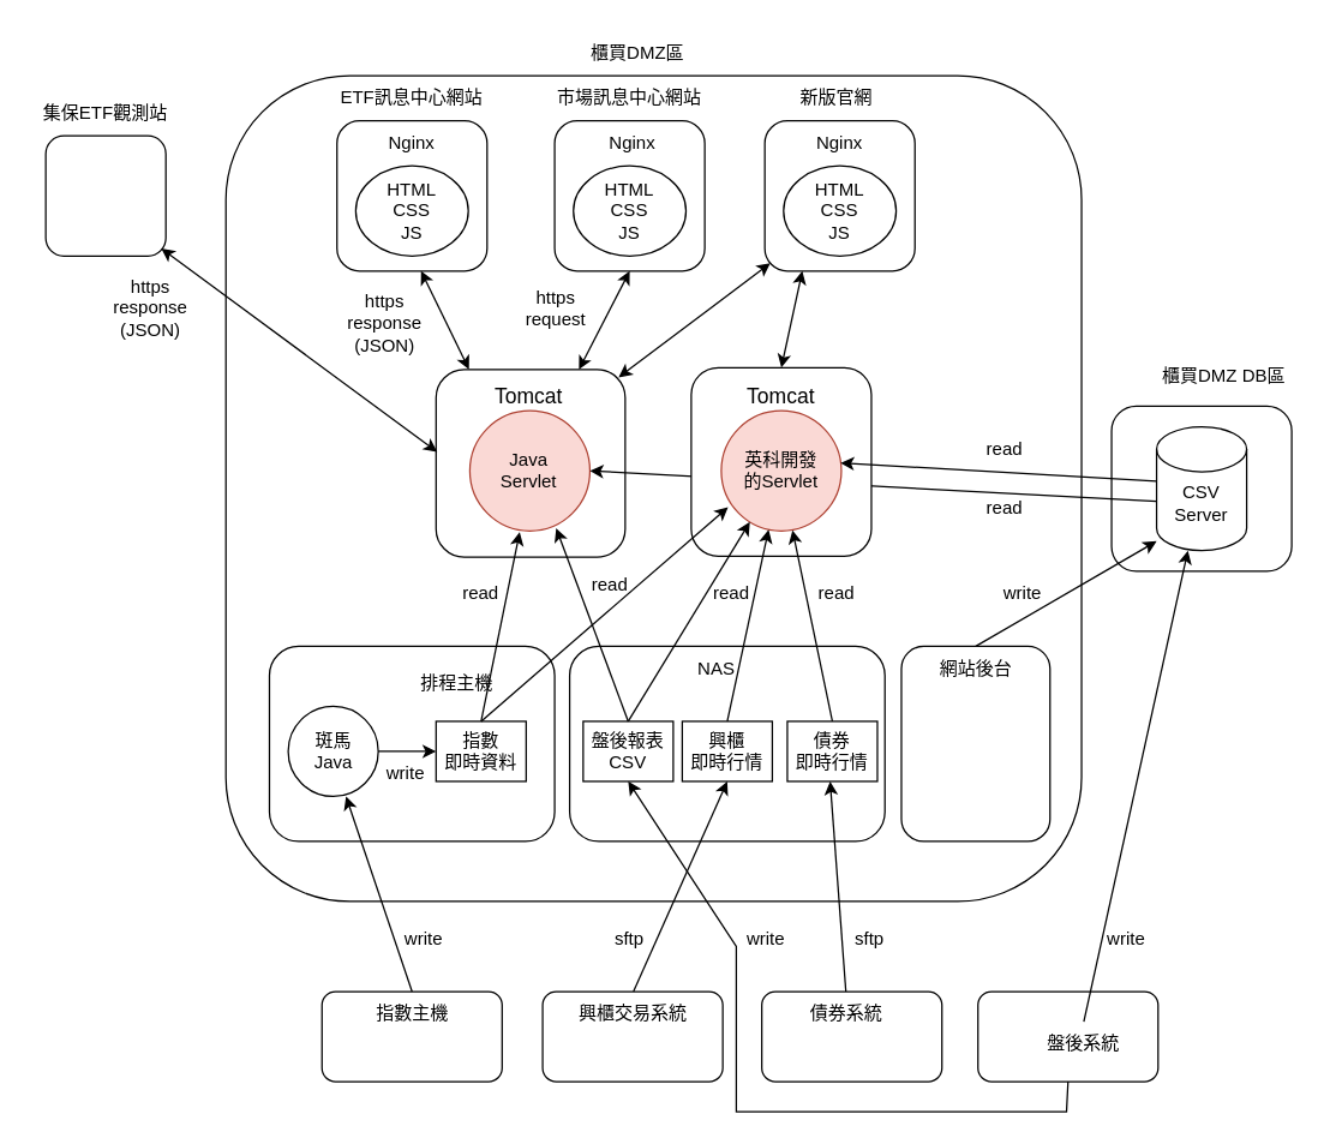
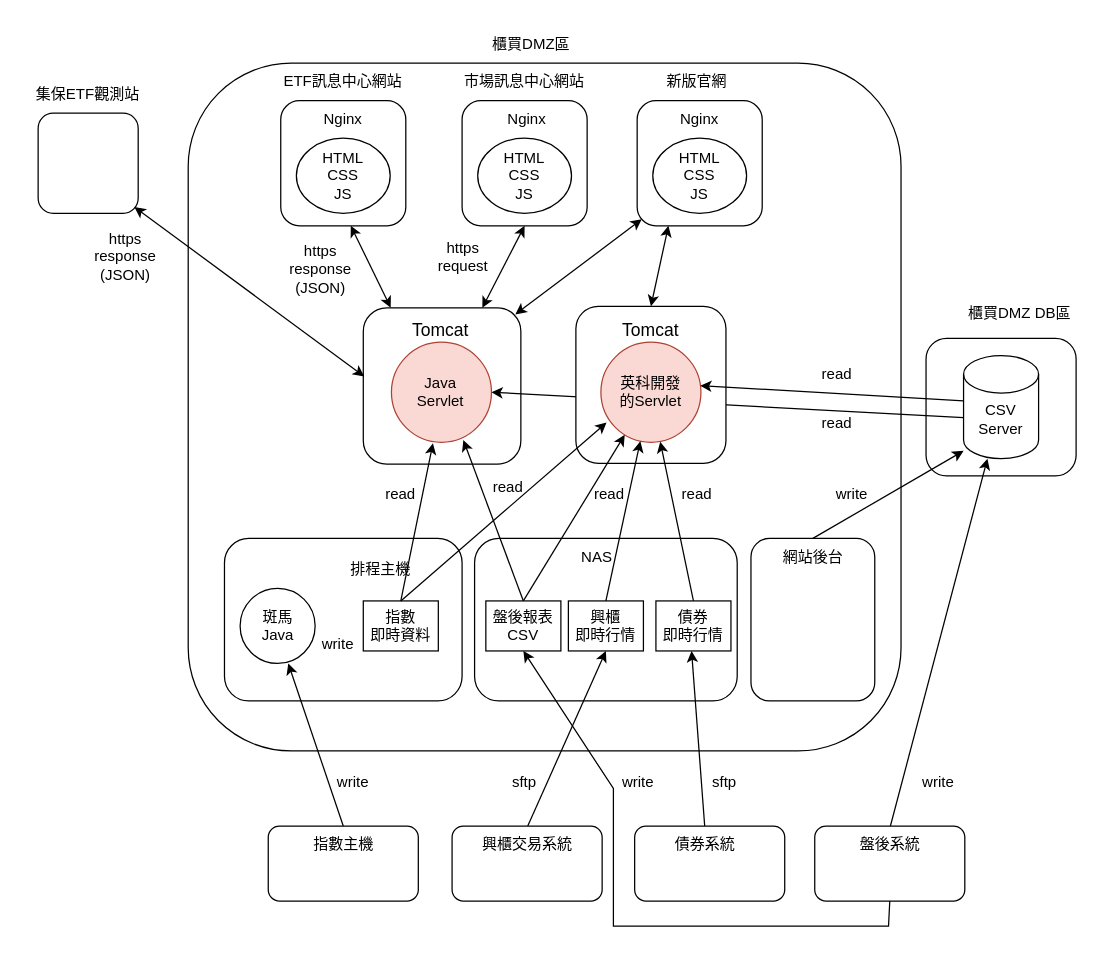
- <mxCell id="61" value="" style="endArrow=classic;html=1;rounded=0;entryX=0;entryY=0.5;entryDx=0;entryDy=0;" parent="1" source="45" target="44" edge="1"><mxGeometry width="50" height="50" relative="1" as="geometry"><mxPoint x="170" y="560" as="sourcePoint" /><mxPoint x="280" y="500" as="targetPoint" /></mxGeometry></mxCell>
- <mxCell id="52" value="盤後系統" style="text;html=1;align=center;verticalAlign=middle;whiteSpace=wrap;rounded=0;" parent="1" vertex="1"><mxGeometry x="676" y="680" width="91" height="30" as="geometry" /></mxCell>
+ <mxCell id="52" value="盤後系統" style="text;html=1;align=center;verticalAlign=middle;whiteSpace=wrap;rounded=0;" parent="1" vertex="1"><mxGeometry x="666" y="660" width="91" height="30" as="geometry" /></mxCell>
